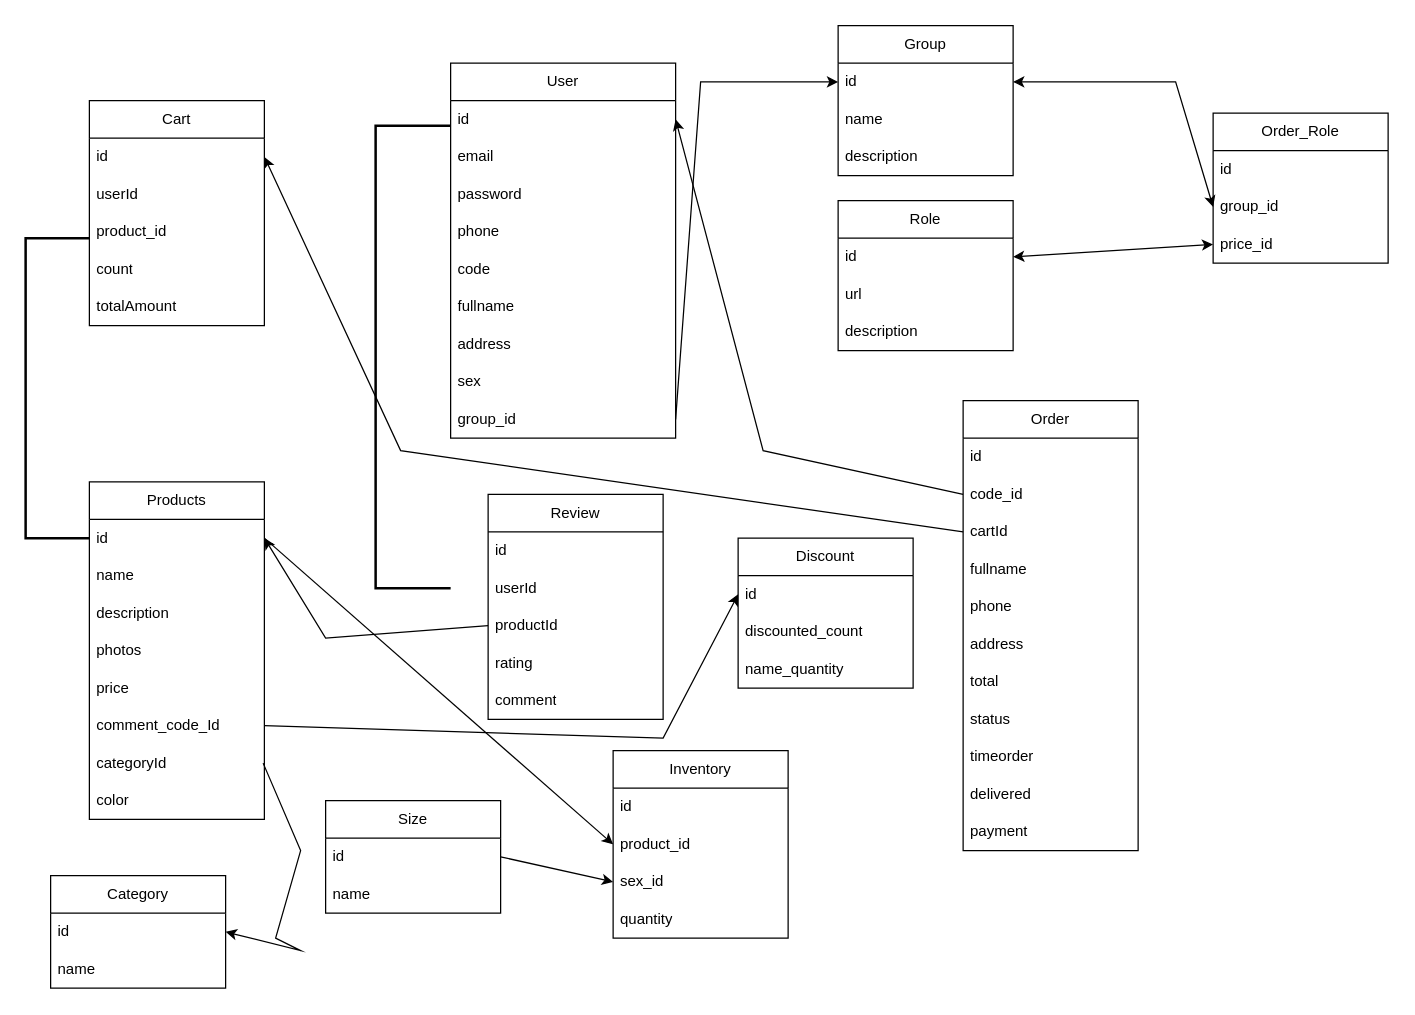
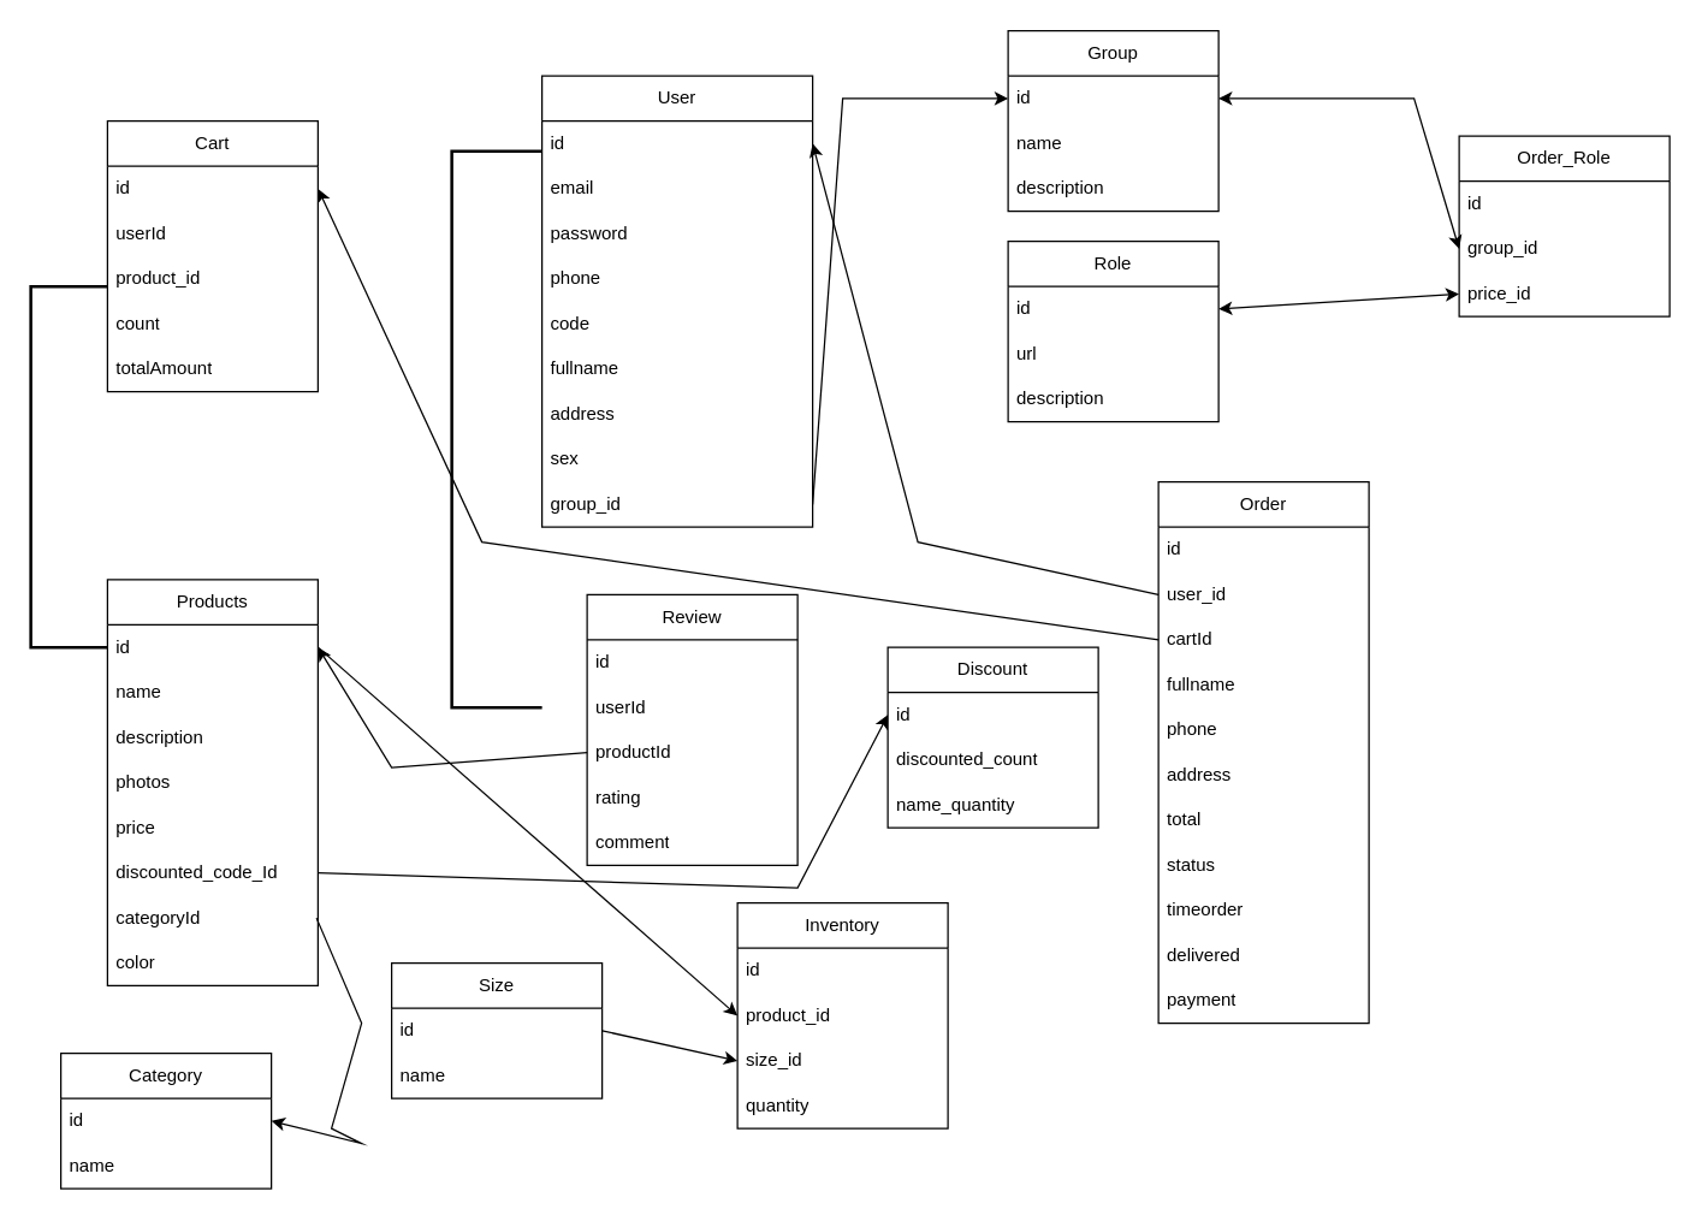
- <mxCell id="57" value="code_id" style="text;strokeColor=none;fillColor=none;align=left;verticalAlign=middle;spacingLeft=4;spacingRight=4;overflow=hidden;points=[[0,0.5],[1,0.5]];portConstraint=eastwest;rotatable=0;whiteSpace=wrap;html=1;" vertex="1" parent="55"><mxGeometry y="60" width="140" height="30" as="geometry" /></mxCell>
+ <mxCell id="57" value="user_id" style="text;strokeColor=none;fillColor=none;align=left;verticalAlign=middle;spacingLeft=4;spacingRight=4;overflow=hidden;points=[[0,0.5],[1,0.5]];portConstraint=eastwest;rotatable=0;whiteSpace=wrap;html=1;" vertex="1" parent="55"><mxGeometry y="60" width="140" height="30" as="geometry" /></mxCell>
- <mxCell id="33" value="comment_code_Id" style="text;strokeColor=none;fillColor=none;align=left;verticalAlign=middle;spacingLeft=4;spacingRight=4;overflow=hidden;points=[[0,0.5],[1,0.5]];portConstraint=eastwest;rotatable=0;whiteSpace=wrap;html=1;" vertex="1" parent="27"><mxGeometry y="180" width="140" height="30" as="geometry" /></mxCell>
+ <mxCell id="33" value="discounted_code_Id" style="text;strokeColor=none;fillColor=none;align=left;verticalAlign=middle;spacingLeft=4;spacingRight=4;overflow=hidden;points=[[0,0.5],[1,0.5]];portConstraint=eastwest;rotatable=0;whiteSpace=wrap;html=1;" vertex="1" parent="27"><mxGeometry y="180" width="140" height="30" as="geometry" /></mxCell>
- <mxCell id="80" value="sex_id " style="text;strokeColor=none;fillColor=none;align=left;verticalAlign=middle;spacingLeft=4;spacingRight=4;overflow=hidden;points=[[0,0.5],[1,0.5]];portConstraint=eastwest;rotatable=0;whiteSpace=wrap;html=1;" vertex="1" parent="77"><mxGeometry y="90" width="140" height="30" as="geometry" /></mxCell>
+ <mxCell id="80" value="size_id " style="text;strokeColor=none;fillColor=none;align=left;verticalAlign=middle;spacingLeft=4;spacingRight=4;overflow=hidden;points=[[0,0.5],[1,0.5]];portConstraint=eastwest;rotatable=0;whiteSpace=wrap;html=1;" vertex="1" parent="77"><mxGeometry y="90" width="140" height="30" as="geometry" /></mxCell>
